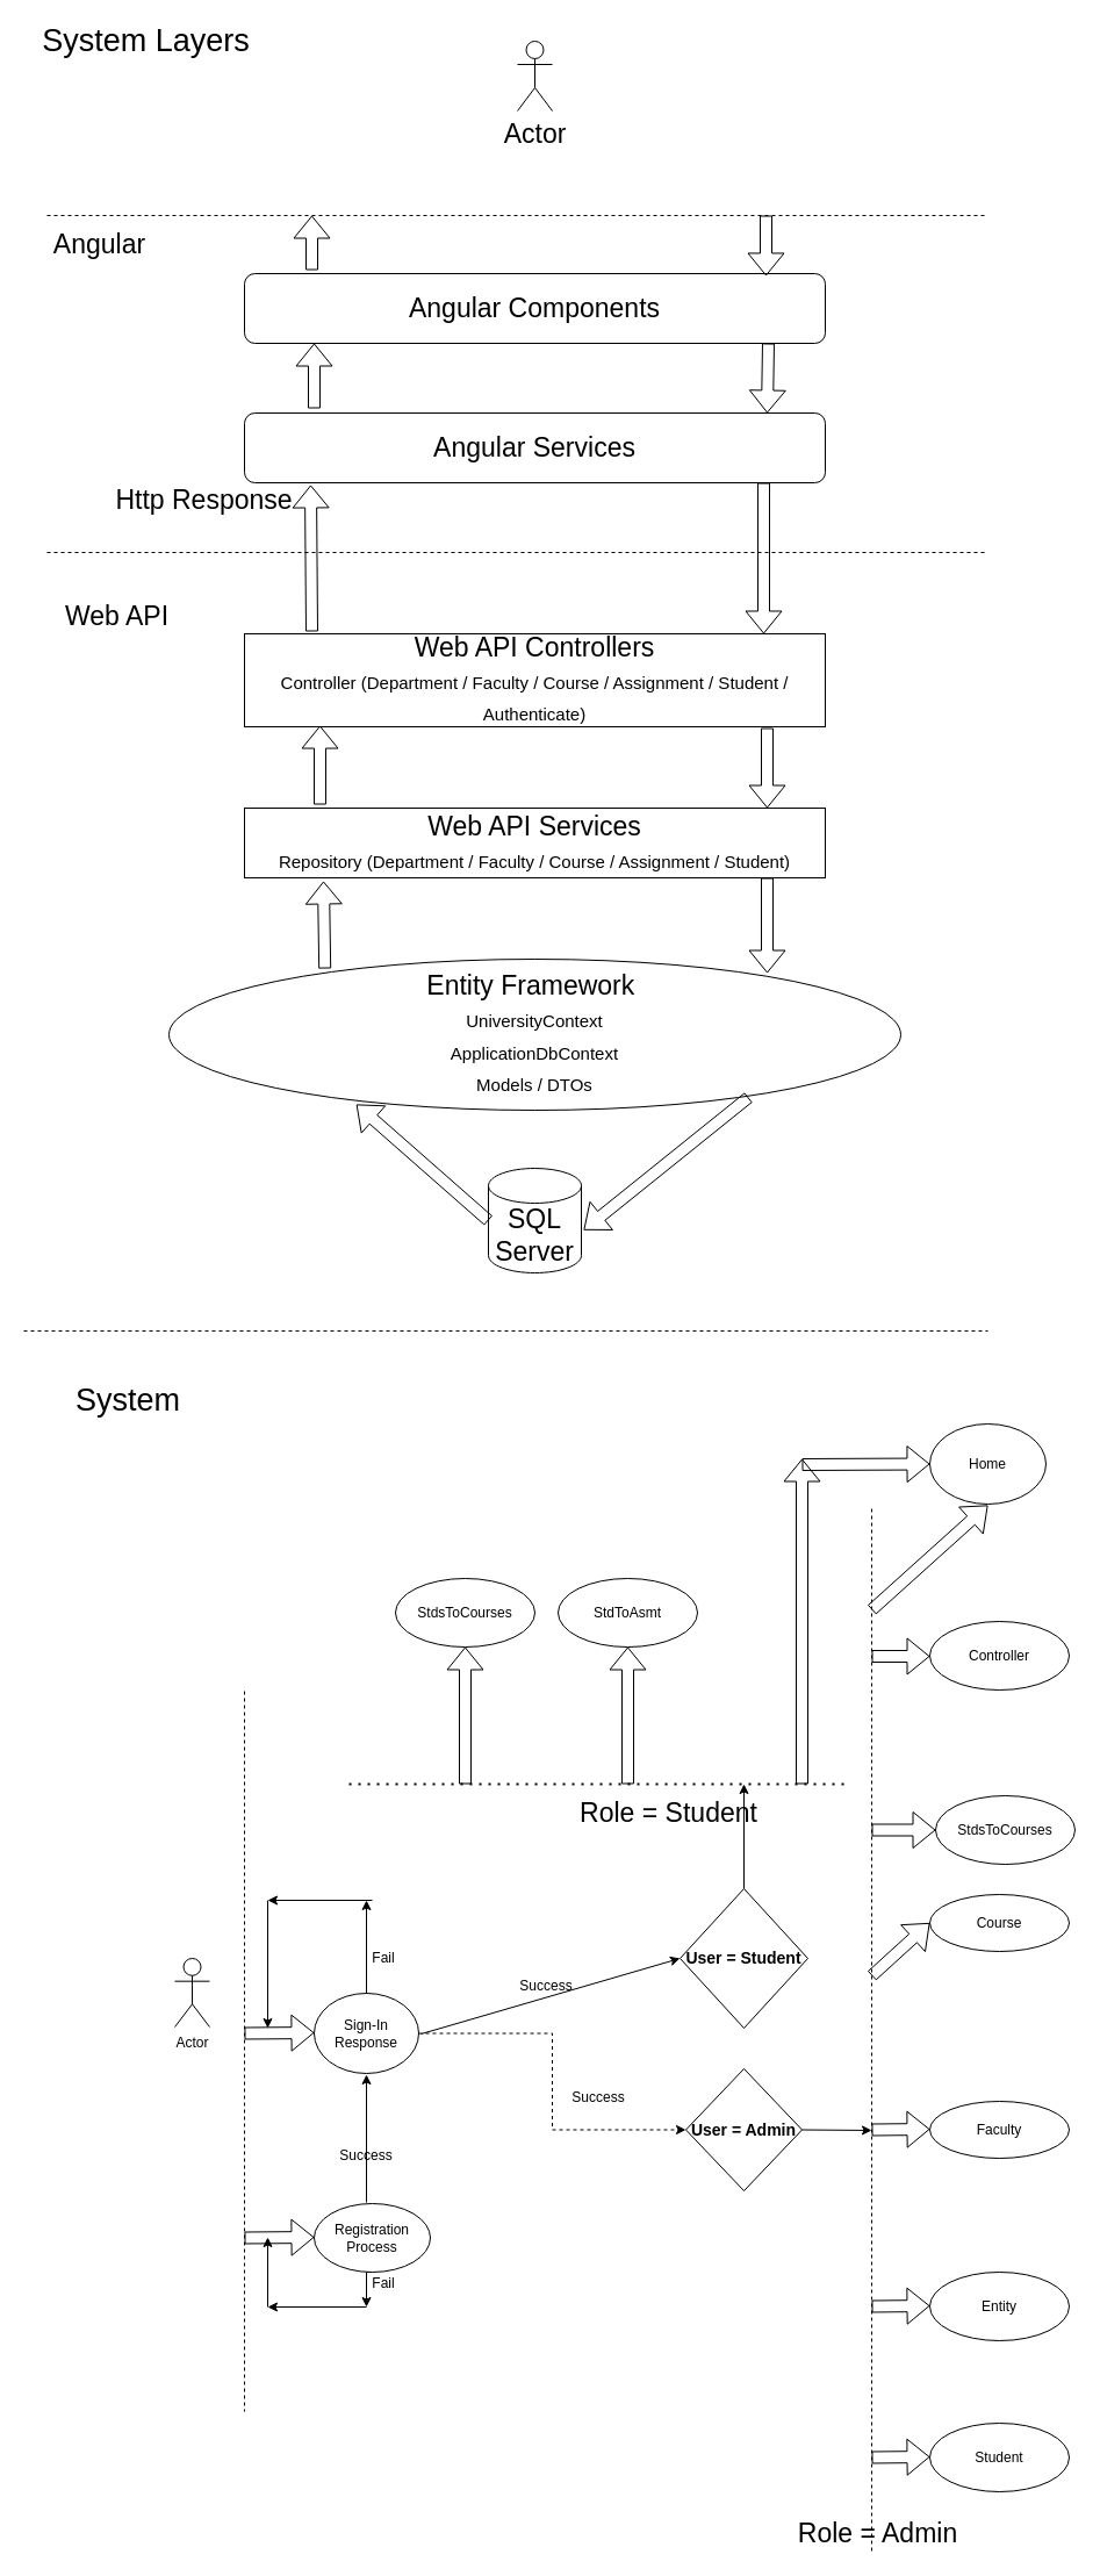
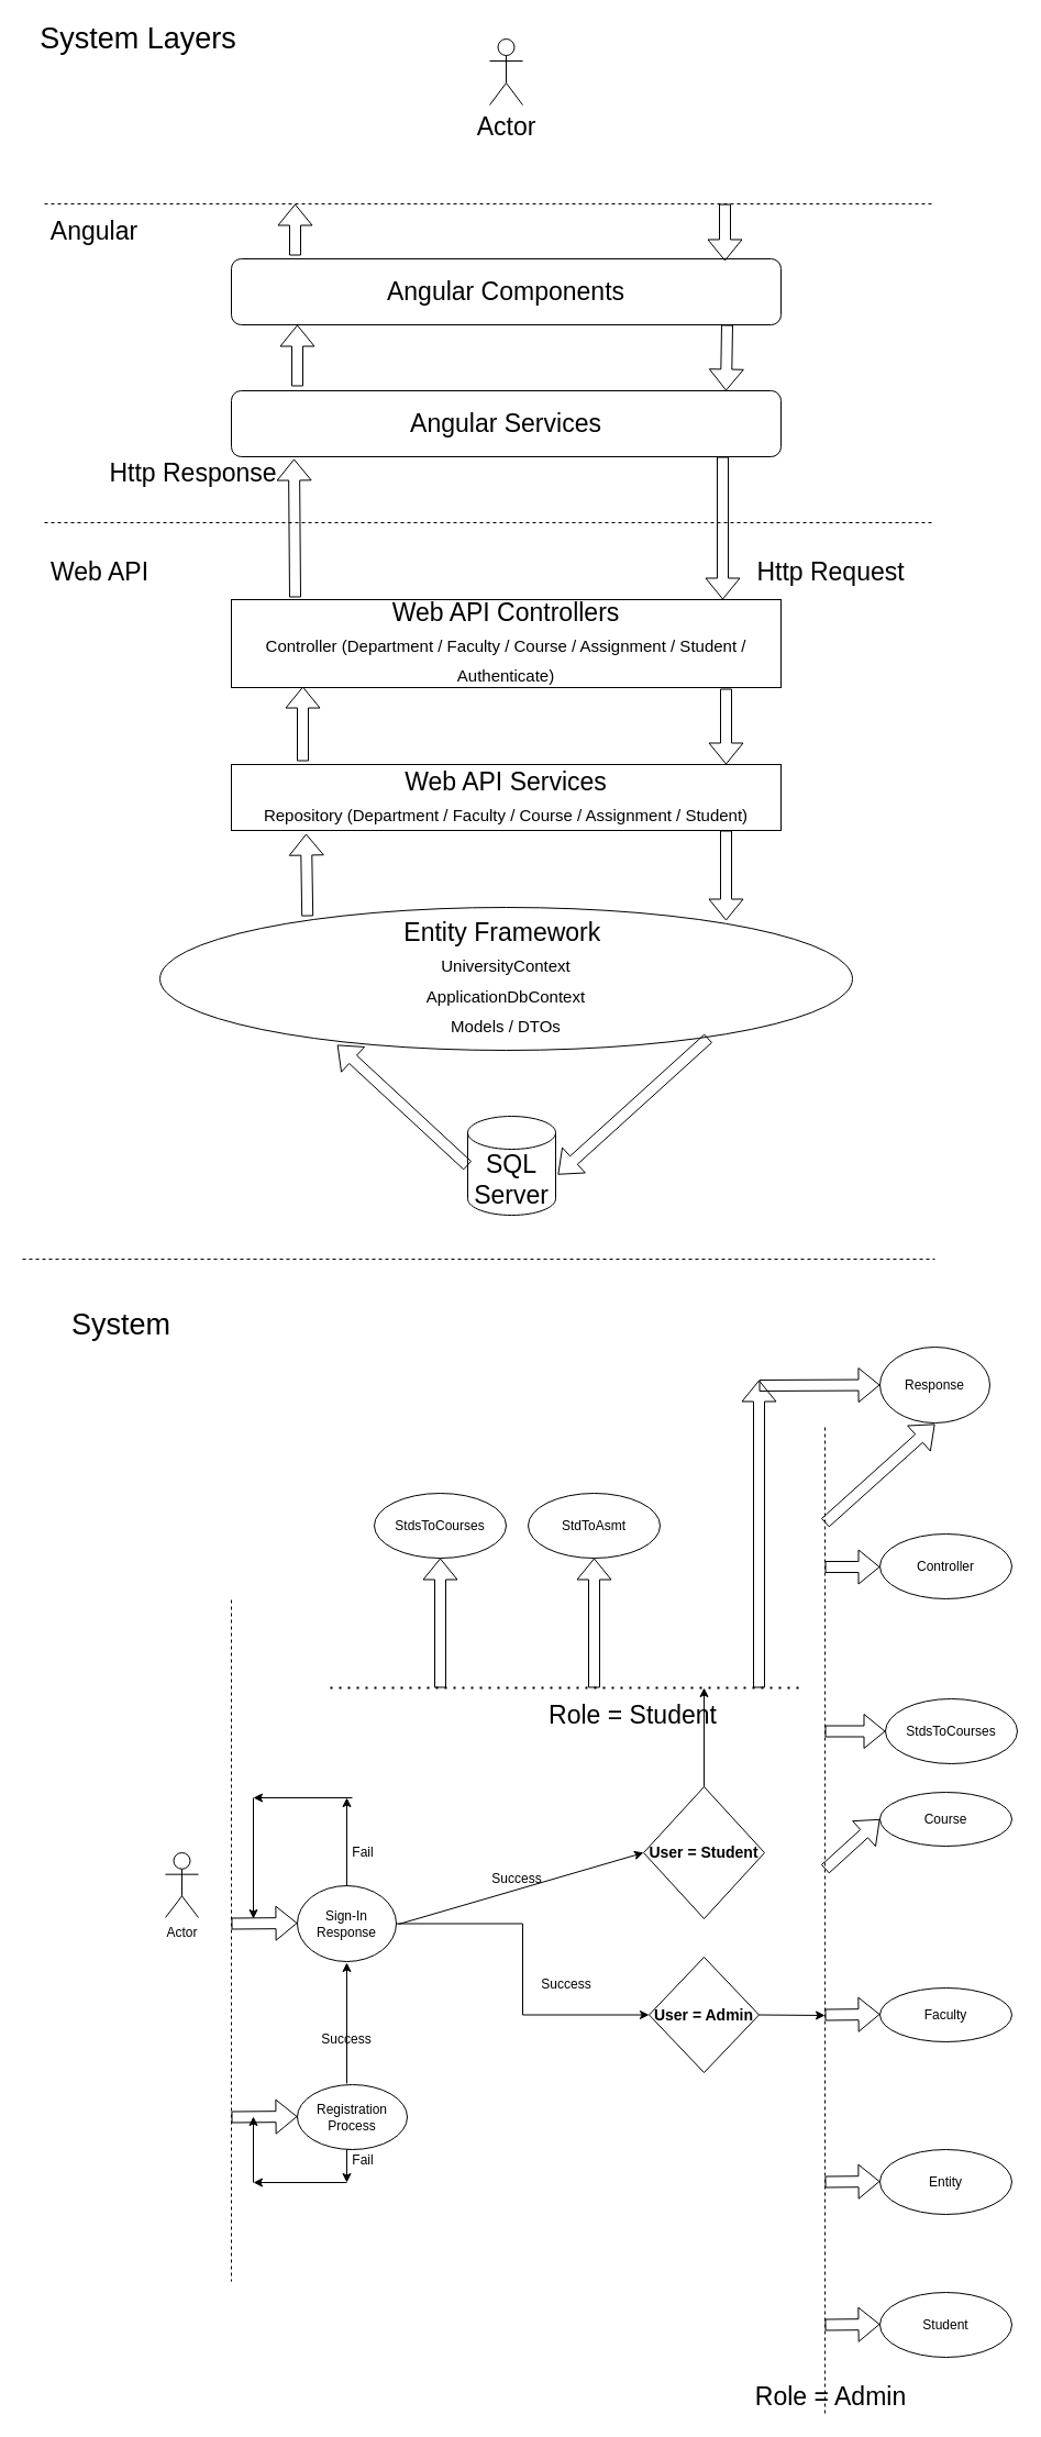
+ <mxCell id="25" value="Http Request" style="text;html=1;align=center;verticalAlign=middle;resizable=0;points=[];autosize=1;strokeColor=none;fontSize=23;" vertex="1" parent="1"><mxGeometry x="680" y="505" width="150" height="30" as="geometry" /></mxCell>
- <mxCell id="8" value="Web API" style="text;html=1;align=center;verticalAlign=middle;resizable=0;points=[];autosize=1;strokeColor=none;fontSize=23;" vertex="1" parent="1"><mxGeometry x="50" y="515" width="100" height="30" as="geometry" /></mxCell>
+ <mxCell id="8" value="Web API" style="text;html=1;align=center;verticalAlign=middle;resizable=0;points=[];autosize=1;strokeColor=none;fontSize=23;" vertex="1" parent="1"><mxGeometry x="40" y="505" width="100" height="30" as="geometry" /></mxCell>
- <mxCell id="12" value="SQL Server" style="shape=cylinder3;whiteSpace=wrap;html=1;boundedLbl=1;backgroundOutline=1;size=15;fontSize=23;" vertex="1" parent="1"><mxGeometry x="420" y="1005" width="80" height="90" as="geometry" /></mxCell>
+ <mxCell id="12" value="SQL Server" style="shape=cylinder3;whiteSpace=wrap;html=1;boundedLbl=1;backgroundOutline=1;size=15;fontSize=23;" vertex="1" parent="1"><mxGeometry x="425" y="1015" width="80" height="90" as="geometry" /></mxCell>
- <mxCell id="35" value="Home" style="ellipse;whiteSpace=wrap;html=1;" vertex="1" parent="1"><mxGeometry x="800" y="1225" width="100" height="69" as="geometry" /></mxCell>
+ <mxCell id="35" value="Response" style="ellipse;whiteSpace=wrap;html=1;" vertex="1" parent="1"><mxGeometry x="800" y="1225" width="100" height="69" as="geometry" /></mxCell>
- <mxCell id="28" style="edgeStyle=orthogonalEdgeStyle;rounded=0;orthogonalLoop=1;jettySize=auto;html=1;exitX=1;exitY=0.5;exitDx=0;exitDy=0;entryX=0;entryY=0.5;entryDx=0;entryDy=0;dashed=1;" edge="1" parent="1" source="29" target="42"><mxGeometry relative="1" as="geometry" /></mxCell>
+ <mxCell id="28" style="edgeStyle=orthogonalEdgeStyle;rounded=0;orthogonalLoop=1;jettySize=auto;html=1;exitX=1;exitY=0.5;exitDx=0;exitDy=0;entryX=0;entryY=0.5;entryDx=0;entryDy=0;" edge="1" parent="1" source="29" target="42"><mxGeometry relative="1" as="geometry" /></mxCell>
